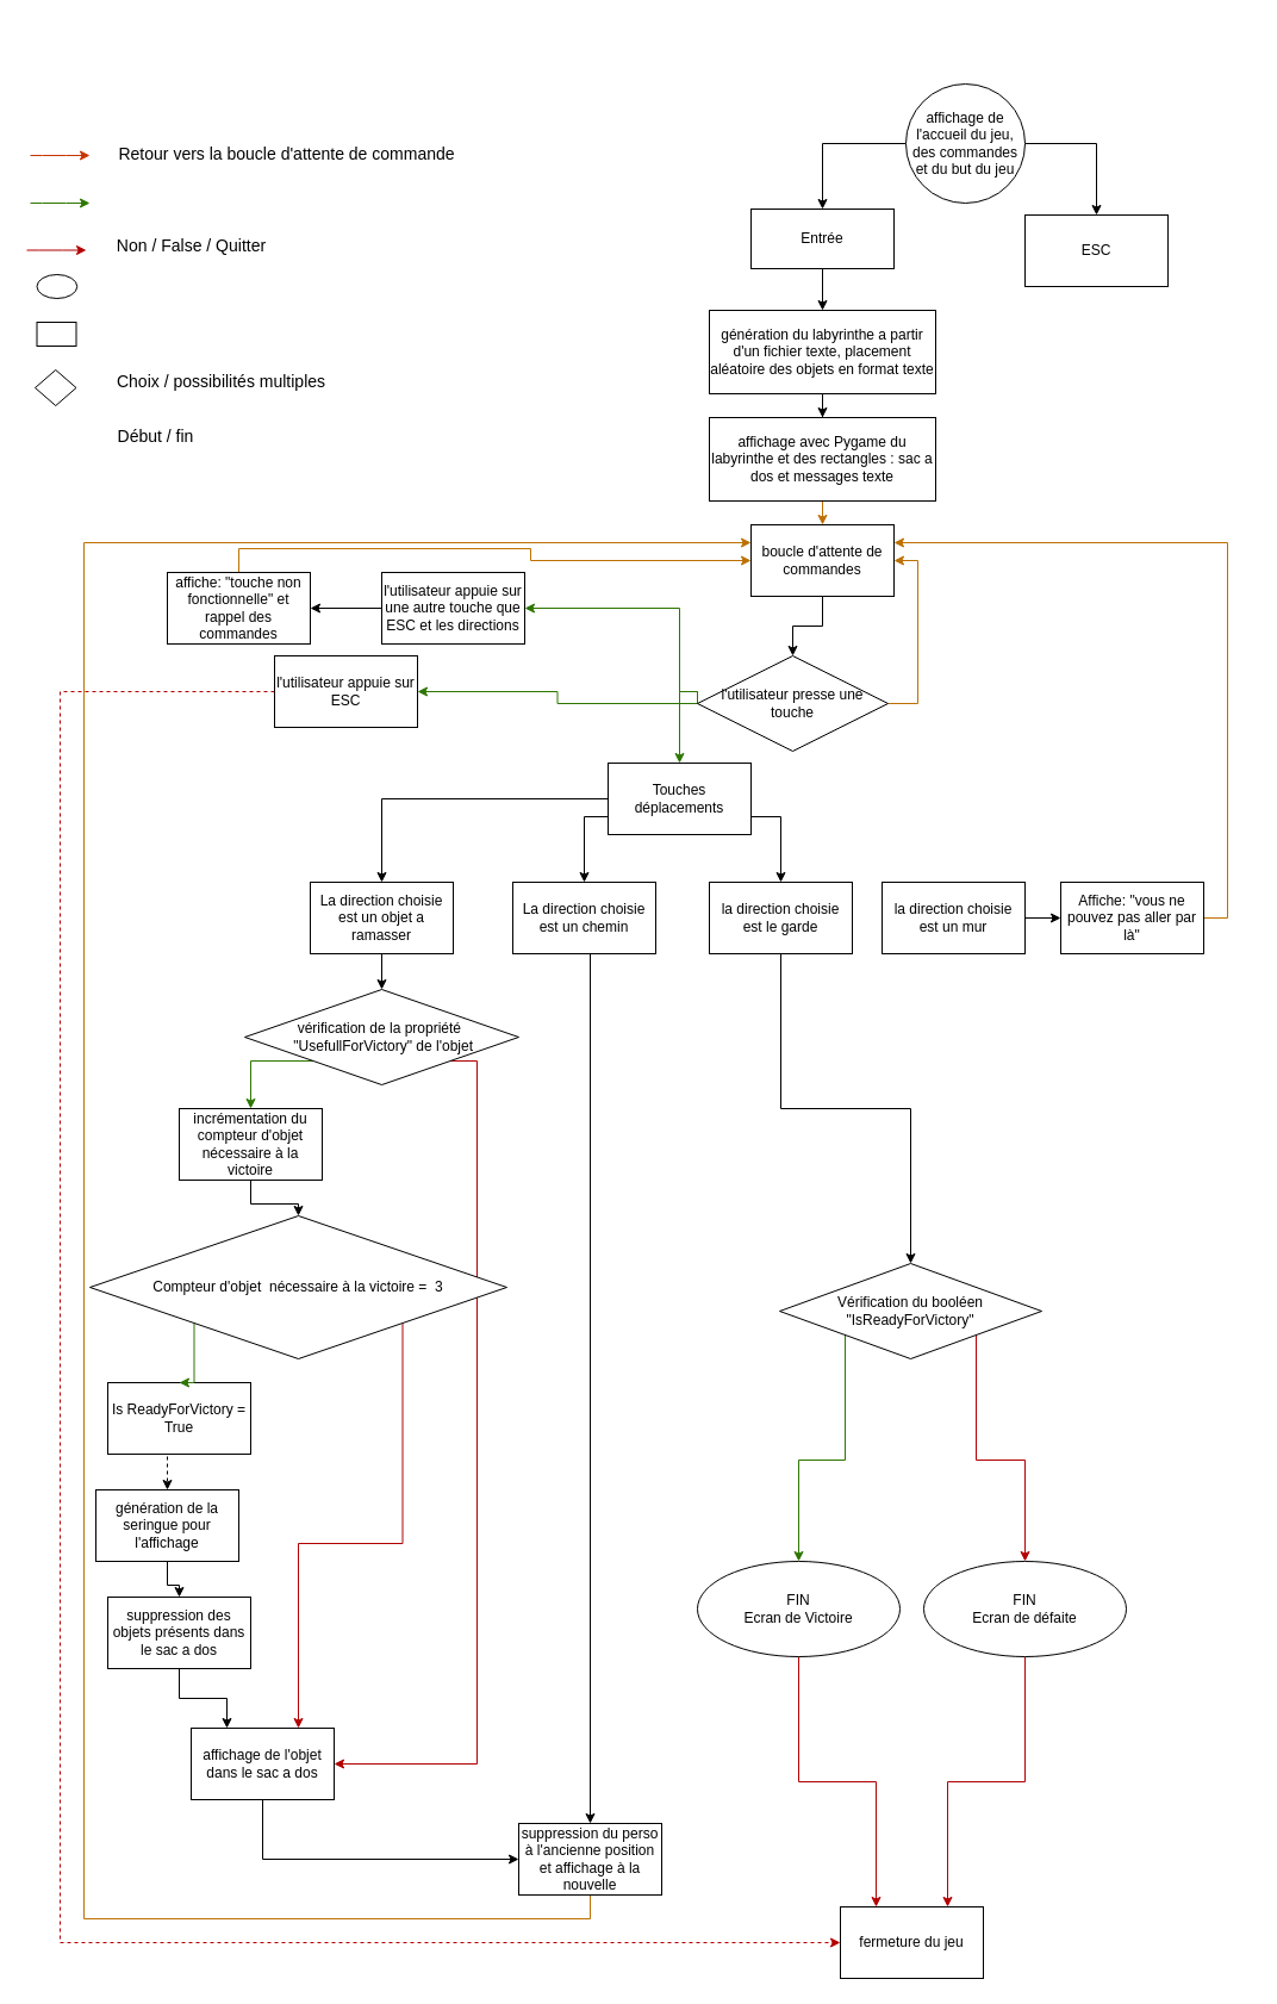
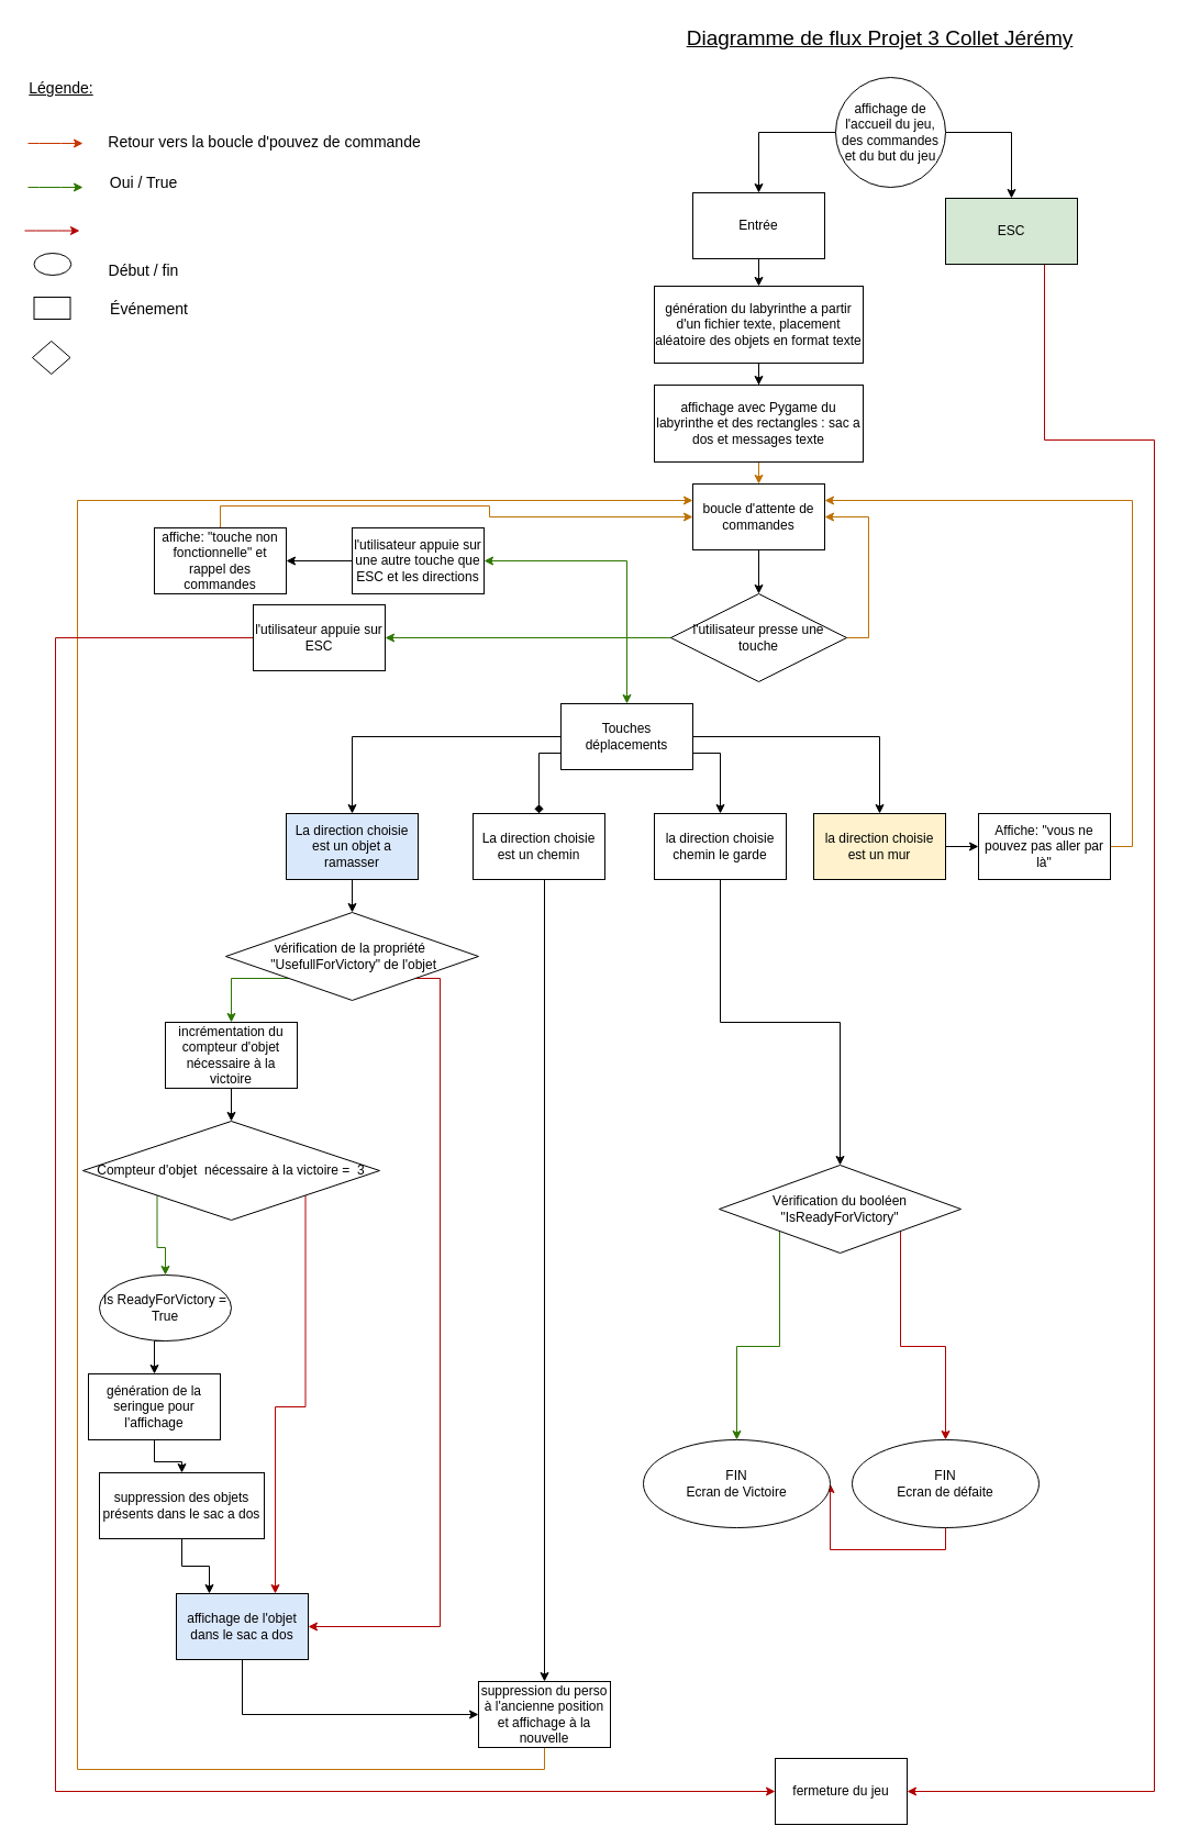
+ <mxCell id="64" value="Diagramme de flux Projet 3 Collet Jérémy" style="text;html=1;align=center;verticalAlign=middle;resizable=0;points=[];autosize=1;fontSize=19;fontStyle=4" parent="1" vertex="1"><mxGeometry x="615" width="370" height="30" as="geometry" y="20" /></mxCell>
+ <mxCell id="81" value="Légende:" style="text;html=1;align=center;verticalAlign=middle;resizable=0;points=[];autosize=1;fontSize=14;fontStyle=4" parent="1" vertex="1"><mxGeometry x="20" y="70" width="70" height="20" as="geometry" /></mxCell>
- <mxCell id="69" value="&lt;font style=&quot;font-size: 14px&quot;&gt;Retour vers la boucle d'attente de commande&lt;/font&gt;" style="text;html=1;align=center;verticalAlign=middle;resizable=0;points=[];autosize=1;fontSize=19;" parent="1" vertex="1"><mxGeometry x="90" y="113" width="300" height="30" as="geometry" /></mxCell>
+ <mxCell id="69" value="&lt;font style=&quot;font-size: 14px&quot;&gt;Retour vers la boucle d'pouvez de commande&lt;/font&gt;" style="text;html=1;align=center;verticalAlign=middle;resizable=0;points=[];autosize=1;fontSize=19;" parent="1" vertex="1"><mxGeometry x="90" y="113" width="300" height="30" as="geometry" /></mxCell>
+ <mxCell id="70" value="&lt;font style=&quot;font-size: 14px&quot;&gt;Oui / True&lt;/font&gt;" style="text;html=1;align=center;verticalAlign=middle;resizable=0;points=[];autosize=1;fontSize=19;" parent="1" vertex="1"><mxGeometry x="90" y="150" width="80" height="30" as="geometry" /></mxCell>
- <mxCell id="7" value="Entrée" style="rounded=0;whiteSpace=wrap;html=1;" parent="1" vertex="1"><mxGeometry x="630" y="175" width="120" height="50" as="geometry" /></mxCell>
+ <mxCell id="7" value="Entrée" style="rounded=0;whiteSpace=wrap;html=1;" parent="1" vertex="1"><mxGeometry x="630" y="175" width="120" height="60" as="geometry" /></mxCell>
- <mxCell id="71" value="&lt;font style=&quot;font-size: 14px&quot;&gt;Non / False / Quitter&lt;/font&gt;" style="text;html=1;align=center;verticalAlign=middle;resizable=0;points=[];autosize=1;fontSize=19;" parent="1" vertex="1"><mxGeometry x="90" y="190" width="140" height="30" as="geometry" /></mxCell>
- <mxCell id="9" value="ESC" style="rounded=0;whiteSpace=wrap;html=1;" parent="1" vertex="1"><mxGeometry x="860" y="180" width="120" height="60" as="geometry" /></mxCell>
+ <mxCell id="9" value="ESC" style="rounded=0;whiteSpace=wrap;html=1;fillColor=#d5e8d4;" parent="1" vertex="1"><mxGeometry x="860" y="180" width="120" height="60" as="geometry" /></mxCell>
+ <mxCell id="79" value="&lt;span style=&quot;font-size: 14px&quot;&gt;Événement&lt;/span&gt;" style="text;html=1;align=center;verticalAlign=middle;resizable=0;points=[];autosize=1;fontSize=19;" parent="1" vertex="1"><mxGeometry x="90" y="265" width="90" height="30" as="geometry" /></mxCell>
- <mxCell id="80" value="Choix / possibilités multiples" style="text;html=1;align=center;verticalAlign=middle;resizable=0;points=[];autosize=1;fontSize=14;" parent="1" vertex="1"><mxGeometry x="90" y="310" width="190" height="20" as="geometry" /></mxCell>
- <mxCell id="76" value="&lt;font style=&quot;font-size: 14px&quot;&gt;Début / fin&lt;/font&gt;" style="text;html=1;align=center;verticalAlign=middle;resizable=0;points=[];autosize=1;fontSize=19;" parent="1" vertex="1"><mxGeometry x="90" y="350" width="80" height="30" as="geometry" /></mxCell>
+ <mxCell id="76" value="&lt;font style=&quot;font-size: 14px&quot;&gt;Début / fin&lt;/font&gt;" style="text;html=1;align=center;verticalAlign=middle;resizable=0;points=[];autosize=1;fontSize=19;" parent="1" vertex="1"><mxGeometry x="90" y="230" width="80" height="30" as="geometry" /></mxCell>
- <mxCell id="21" value="l'utilisateur presse une touche" style="rhombus;whiteSpace=wrap;html=1;" parent="1" vertex="1"><mxGeometry x="585" y="550" width="160" height="80" as="geometry" /></mxCell>
+ <mxCell id="21" value="l'utilisateur presse une touche" style="rhombus;whiteSpace=wrap;html=1;" parent="1" vertex="1"><mxGeometry x="610" y="540" width="160" height="80" as="geometry" /></mxCell>
+ <mxCell id="15" style="edgeStyle=orthogonalEdgeStyle;rounded=0;orthogonalLoop=1;jettySize=auto;html=1;exitX=1;exitY=0.5;exitDx=0;exitDy=0;entryX=0.5;entryY=0;entryDx=0;entryDy=0;" parent="1" source="57" target="27" edge="1"><mxGeometry relative="1" as="geometry"><mxPoint x="640" y="710" as="sourcePoint" /></mxGeometry></mxCell>
- <mxCell id="55" style="edgeStyle=orthogonalEdgeStyle;rounded=0;orthogonalLoop=1;jettySize=auto;html=1;exitX=0;exitY=0.75;exitDx=0;exitDy=0;entryX=0.5;entryY=0;entryDx=0;entryDy=0;" parent="1" source="57" target="29" edge="1"><mxGeometry relative="1" as="geometry" /></mxCell>
+ <mxCell id="55" style="edgeStyle=orthogonalEdgeStyle;rounded=0;orthogonalLoop=1;jettySize=auto;html=1;exitX=0;exitY=0.75;exitDx=0;exitDy=0;entryX=0.5;entryY=0;entryDx=0;entryDy=0;endArrow=diamond;" parent="1" source="57" target="29" edge="1"><mxGeometry relative="1" as="geometry" /></mxCell>
- <mxCell id="31" value="La direction choisie est un objet a ramasser" style="rounded=0;whiteSpace=wrap;html=1;" parent="1" vertex="1"><mxGeometry x="260" y="740" width="120" height="60" as="geometry" /></mxCell>
+ <mxCell id="31" value="La direction choisie est un objet a ramasser" style="rounded=0;whiteSpace=wrap;html=1;fillColor=#dae8fc;" parent="1" vertex="1"><mxGeometry x="260" y="740" width="120" height="60" as="geometry" /></mxCell>
- <mxCell id="38" value="la direction choisie est le garde" style="rounded=0;whiteSpace=wrap;html=1;" parent="1" vertex="1"><mxGeometry x="595" y="740" width="120" height="60" as="geometry" /></mxCell>
+ <mxCell id="38" value="la direction choisie chemin le garde" style="rounded=0;whiteSpace=wrap;html=1;" parent="1" vertex="1"><mxGeometry x="595" y="740" width="120" height="60" as="geometry" /></mxCell>
- <mxCell id="27" value="la direction choisie est un mur" style="rounded=0;whiteSpace=wrap;html=1;" parent="1" vertex="1"><mxGeometry x="740" y="740" width="120" height="60" as="geometry" /></mxCell>
+ <mxCell id="27" value="la direction choisie est un mur" style="rounded=0;whiteSpace=wrap;html=1;fillColor=#fff2cc;" parent="1" vertex="1"><mxGeometry x="740" y="740" width="120" height="60" as="geometry" /></mxCell>
+ <mxCell id="8" style="edgeStyle=orthogonalEdgeStyle;rounded=0;orthogonalLoop=1;jettySize=auto;html=1;exitX=0.5;exitY=1;exitDx=0;exitDy=0;entryX=1;entryY=0.5;entryDx=0;entryDy=0;fillColor=#e51400;strokeColor=#B20000;" parent="1" source="9" target="10" edge="1"><mxGeometry relative="1" as="geometry"><Array as="points"><mxPoint x="950" y="400" /><mxPoint x="1050" y="400" /><mxPoint x="1050" y="1630" /></Array></mxGeometry></mxCell>
- <mxCell id="67" value="&lt;span style=&quot;white-space: normal&quot;&gt;Compteur d'objet&amp;nbsp; nécessaire à la victoire =&amp;nbsp; 3&lt;/span&gt;" style="rhombus;whiteSpace=wrap;html=1;" parent="1" vertex="1"><mxGeometry x="75" y="1020" width="350" height="120" as="geometry" /></mxCell>
+ <mxCell id="67" value="&lt;span style=&quot;white-space: normal&quot;&gt;Compteur d'objet&amp;nbsp; nécessaire à la victoire =&amp;nbsp; 3&lt;/span&gt;" style="rhombus;whiteSpace=wrap;html=1;" parent="1" vertex="1"><mxGeometry x="75" y="1020" width="270" height="90" as="geometry" /></mxCell>
- <mxCell id="42" value="Is ReadyForVictory = True" style="rounded=0;whiteSpace=wrap;html=1;" parent="1" vertex="1"><mxGeometry x="90" y="1160" width="120" height="60" as="geometry" /></mxCell>
+ <mxCell id="42" value="Is ReadyForVictory = True" style="ellipse;whiteSpace=wrap;html=1;" parent="1" vertex="1"><mxGeometry x="90" y="1160" width="120" height="60" as="geometry" /></mxCell>
- <mxCell id="41" style="edgeStyle=orthogonalEdgeStyle;rounded=0;orthogonalLoop=1;jettySize=auto;html=1;exitX=0.5;exitY=1;exitDx=0;exitDy=0;entryX=0.5;entryY=0;entryDx=0;entryDy=0;dashed=1;" parent="1" source="42" target="44" edge="1"><mxGeometry relative="1" as="geometry" /></mxCell>
+ <mxCell id="41" style="edgeStyle=orthogonalEdgeStyle;rounded=0;orthogonalLoop=1;jettySize=auto;html=1;exitX=0.5;exitY=1;exitDx=0;exitDy=0;entryX=0.5;entryY=0;entryDx=0;entryDy=0;" parent="1" source="42" target="44" edge="1"><mxGeometry relative="1" as="geometry" /></mxCell>
- <mxCell id="32" style="edgeStyle=orthogonalEdgeStyle;rounded=0;orthogonalLoop=1;jettySize=auto;html=1;exitX=0;exitY=0.5;exitDx=0;exitDy=0;entryX=0;entryY=0.5;entryDx=0;entryDy=0;fillColor=#e51400;strokeColor=#B20000;dashed=1;" parent="1" source="33" target="10" edge="1"><mxGeometry relative="1" as="geometry"><Array as="points"><mxPoint x="50" y="580" /><mxPoint x="50" y="1630" /></Array></mxGeometry></mxCell>
+ <mxCell id="32" style="edgeStyle=orthogonalEdgeStyle;rounded=0;orthogonalLoop=1;jettySize=auto;html=1;exitX=0;exitY=0.5;exitDx=0;exitDy=0;entryX=0;entryY=0.5;entryDx=0;entryDy=0;fillColor=#e51400;strokeColor=#B20000;" parent="1" source="33" target="10" edge="1"><mxGeometry relative="1" as="geometry"><Array as="points"><mxPoint x="50" y="580" /><mxPoint x="50" y="1630" /></Array></mxGeometry></mxCell>
- <mxCell id="46" value="suppression des objets présents dans le sac a dos" style="rounded=0;whiteSpace=wrap;html=1;" parent="1" vertex="1"><mxGeometry x="90" y="1340" width="120" height="60" as="geometry" /></mxCell>
+ <mxCell id="46" value="suppression des objets présents dans le sac a dos" style="rounded=0;whiteSpace=wrap;html=1;" parent="1" vertex="1"><mxGeometry x="90" y="1340" width="150" height="60" as="geometry" /></mxCell>
- <mxCell id="50" value="affichage de l'objet dans le sac a dos" style="rounded=0;whiteSpace=wrap;html=1;" parent="1" vertex="1"><mxGeometry x="160" y="1450" width="120" height="60" as="geometry" /></mxCell>
+ <mxCell id="50" value="affichage de l'objet dans le sac a dos" style="rounded=0;whiteSpace=wrap;html=1;fillColor=#dae8fc;" parent="1" vertex="1"><mxGeometry x="160" y="1450" width="120" height="60" as="geometry" /></mxCell>
- <mxCell id="39" style="edgeStyle=orthogonalEdgeStyle;rounded=0;orthogonalLoop=1;jettySize=auto;html=1;exitX=0.5;exitY=1;exitDx=0;exitDy=0;entryX=0.25;entryY=0;entryDx=0;entryDy=0;fillColor=#e51400;strokeColor=#B20000;" parent="1" source="40" target="10" edge="1"><mxGeometry relative="1" as="geometry" /></mxCell>
- <mxCell id="36" style="edgeStyle=orthogonalEdgeStyle;rounded=0;orthogonalLoop=1;jettySize=auto;html=1;exitX=0.5;exitY=1;exitDx=0;exitDy=0;entryX=0.75;entryY=0;entryDx=0;entryDy=0;fillColor=#e51400;strokeColor=#B20000;" parent="1" source="63" target="10" edge="1"><mxGeometry relative="1" as="geometry" /></mxCell>
+ <mxCell id="36" style="edgeStyle=orthogonalEdgeStyle;rounded=0;orthogonalLoop=1;jettySize=auto;html=1;exitX=0.5;exitY=1;exitDx=0;exitDy=0;fillColor=#e51400;strokeColor=#B20000;" parent="1" source="63" target="40" edge="1"><mxGeometry relative="1" as="geometry" /></mxCell>
